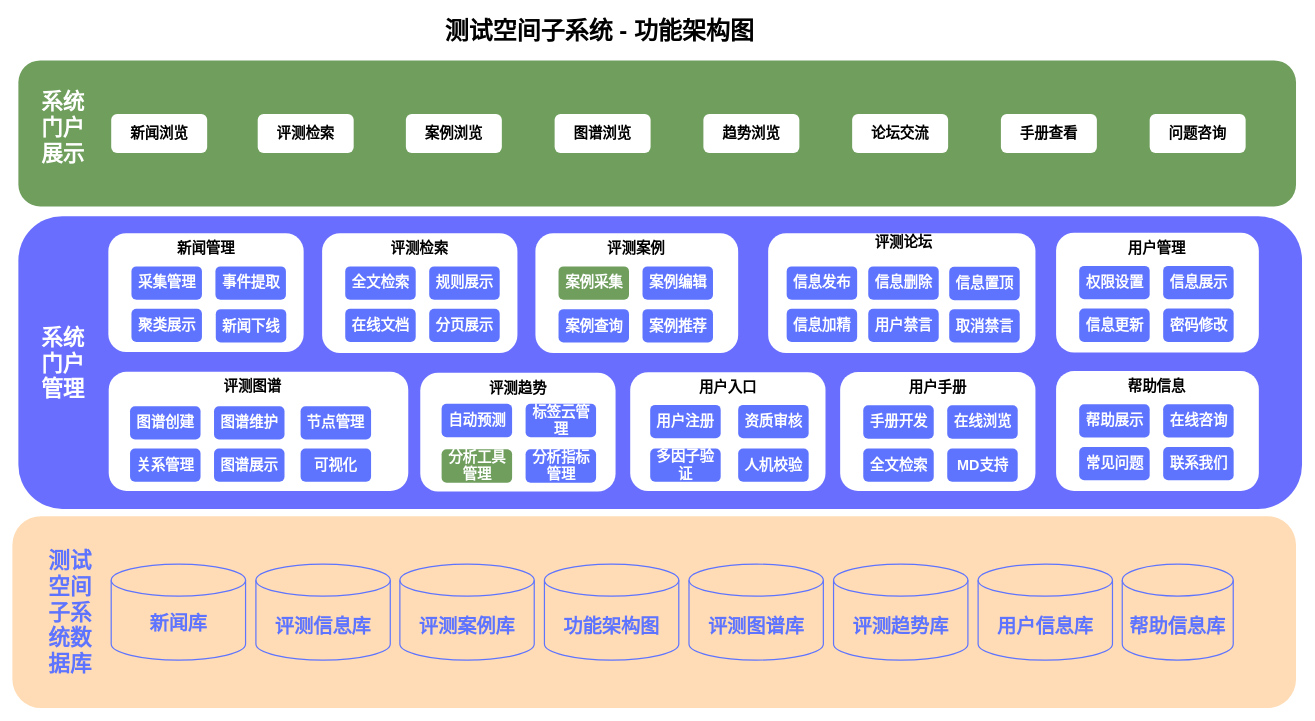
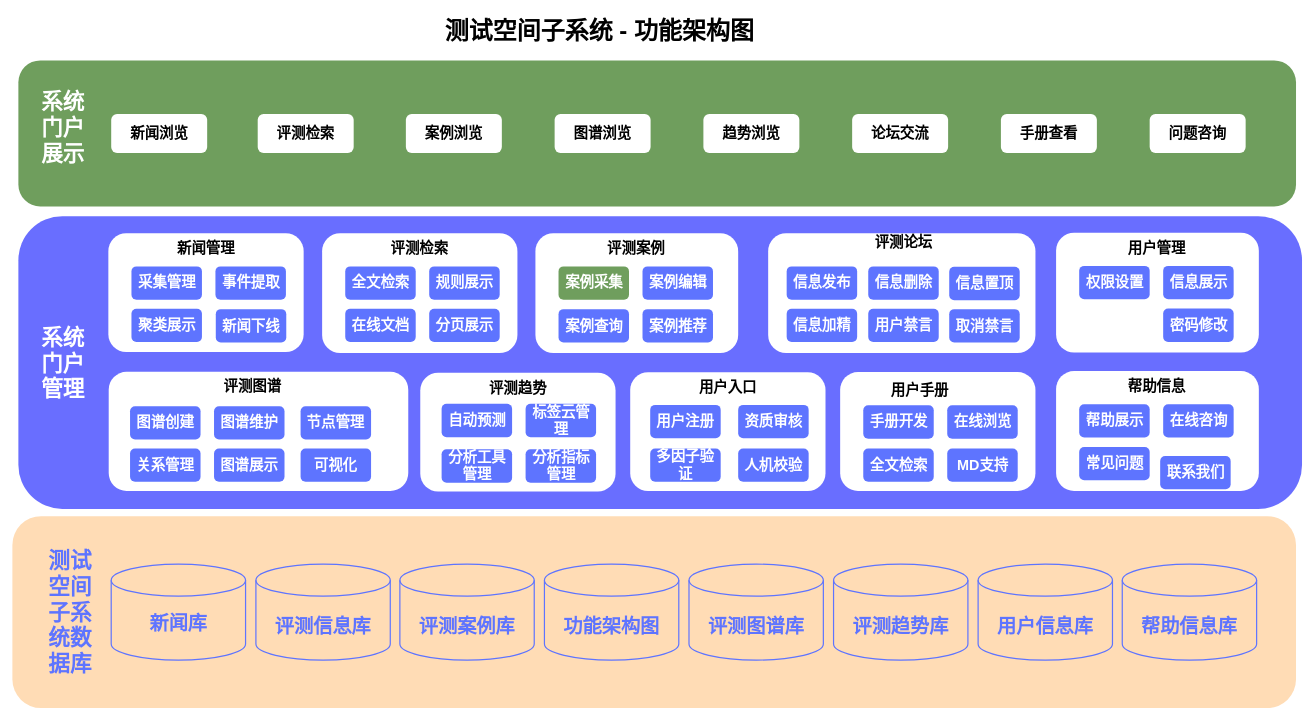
- <mxCell id="72" value="信息更新" style="rounded=1;whiteSpace=wrap;html=1;fontSize=24;strokeColor=none;fontStyle=1;fontColor=#FFFFFF;fillColor=#5E74FF;" parent="1" vertex="1"><mxGeometry x="1798.52" y="514" width="117.5" height="55.5" as="geometry" /></mxCell>
- <mxCell id="20" value="用户手册" style="text;html=1;strokeColor=none;fillColor=none;align=center;verticalAlign=middle;whiteSpace=wrap;rounded=0;fontSize=24;fontStyle=1;" parent="1" vertex="1"><mxGeometry x="1492.98" y="635.75" width="139.63" height="20" as="geometry" /></mxCell>
+ <mxCell id="20" value="用户手册" style="text;html=1;strokeColor=none;fillColor=none;align=center;verticalAlign=middle;whiteSpace=wrap;rounded=0;fontSize=24;fontStyle=1;" parent="1" vertex="1"><mxGeometry x="1462.98" y="640.75" width="139.63" height="20" as="geometry" /></mxCell>
- <mxCell id="79" value="联系我们" style="rounded=1;whiteSpace=wrap;html=1;fontSize=24;strokeColor=none;fontStyle=1;fontColor=#FFFFFF;fillColor=#5E74FF;" parent="1" vertex="1"><mxGeometry x="1938.52" y="744.74" width="117.5" height="55.5" as="geometry" /></mxCell>
+ <mxCell id="79" value="联系我们" style="rounded=1;whiteSpace=wrap;html=1;fontSize=24;strokeColor=none;fontStyle=1;fontColor=#FFFFFF;fillColor=#5E74FF;" parent="1" vertex="1"><mxGeometry x="1933.52" y="759.74" width="117.5" height="55.5" as="geometry" /></mxCell>
- <mxCell id="29" value="分析工具管理" style="rounded=1;whiteSpace=wrap;html=1;fontSize=24;strokeColor=none;fontStyle=1;fontColor=#FFFFFF;fillColor=#6f9e5d;" parent="24" vertex="1"><mxGeometry x="35.59" y="127.75" width="117.5" height="55.5" as="geometry" /></mxCell>
+ <mxCell id="29" value="分析工具管理" style="rounded=1;whiteSpace=wrap;html=1;fontSize=24;strokeColor=none;fontStyle=1;fontColor=#FFFFFF;fillColor=#5E74FF;" parent="24" vertex="1"><mxGeometry x="35.59" y="127.75" width="117.5" height="55.5" as="geometry" /></mxCell>
- <mxCell id="88" value="&lt;font style=&quot;font-size: 38px&quot;&gt;&lt;b style=&quot;font-size: 32px&quot;&gt;&lt;font color=&quot;#5e74ff&quot; style=&quot;font-size: 32px&quot;&gt;&lt;br&gt;帮助信息库&lt;/font&gt;&lt;/b&gt;&lt;br&gt;&lt;/font&gt;" style="strokeWidth=2;html=1;shape=mxgraph.flowchart.database;whiteSpace=wrap;fillColor=#FFDCB5;strokeColor=#5E74FF;" parent="1" vertex="1"><mxGeometry x="1870.32" y="940" width="185" height="160" as="geometry" /></mxCell>
+ <mxCell id="88" value="&lt;font style=&quot;font-size: 38px&quot;&gt;&lt;b style=&quot;font-size: 32px&quot;&gt;&lt;font color=&quot;#5e74ff&quot; style=&quot;font-size: 32px&quot;&gt;&lt;br&gt;帮助信息库&lt;/font&gt;&lt;/b&gt;&lt;br&gt;&lt;/font&gt;" style="strokeWidth=2;html=1;shape=mxgraph.flowchart.database;whiteSpace=wrap;fillColor=#FFDCB5;strokeColor=#5E74FF;" parent="1" vertex="1"><mxGeometry x="1870.32" y="940" width="224" height="160" as="geometry" /></mxCell>
